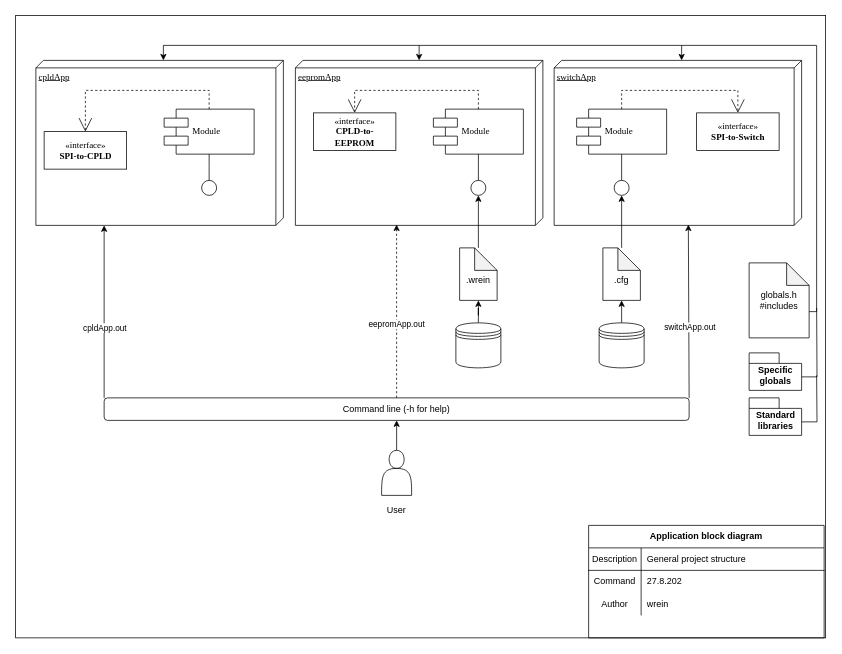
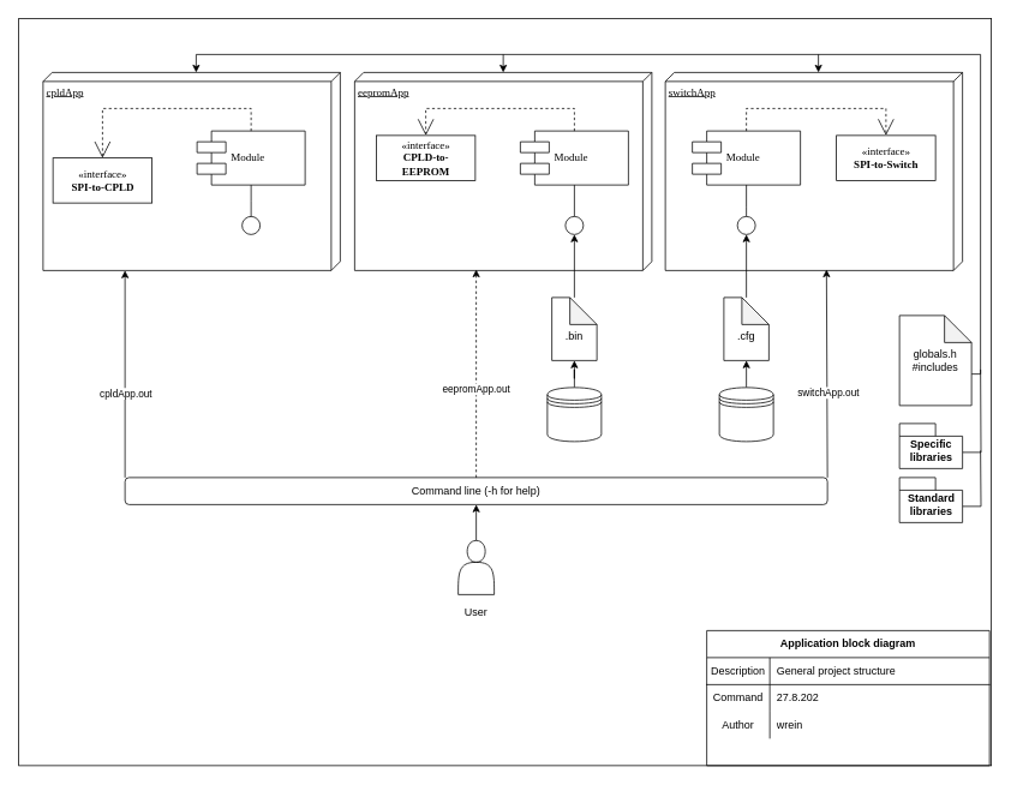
- <mxCell id="51" value="&lt;br&gt;.wrein" style="shape=note;whiteSpace=wrap;html=1;backgroundOutline=1;darkOpacity=0.05;" parent="1" vertex="1"><mxGeometry x="612" y="330" width="50" height="70" as="geometry" /></mxCell>
+ <mxCell id="51" value="&lt;br&gt;.bin" style="shape=note;whiteSpace=wrap;html=1;backgroundOutline=1;darkOpacity=0.05;" parent="1" vertex="1"><mxGeometry x="612" y="330" width="50" height="70" as="geometry" /></mxCell>
- <mxCell id="35" value="Specific&lt;br&gt;globals" style="shape=folder;fontStyle=1;spacingTop=10;tabWidth=40;tabHeight=14;tabPosition=left;html=1;" parent="1" vertex="1"><mxGeometry x="998" y="470" width="70" height="50" as="geometry" /></mxCell>
+ <mxCell id="35" value="Specific&lt;br&gt;libraries" style="shape=folder;fontStyle=1;spacingTop=10;tabWidth=40;tabHeight=14;tabPosition=left;html=1;" parent="1" vertex="1"><mxGeometry x="998" y="470" width="70" height="50" as="geometry" /></mxCell>
